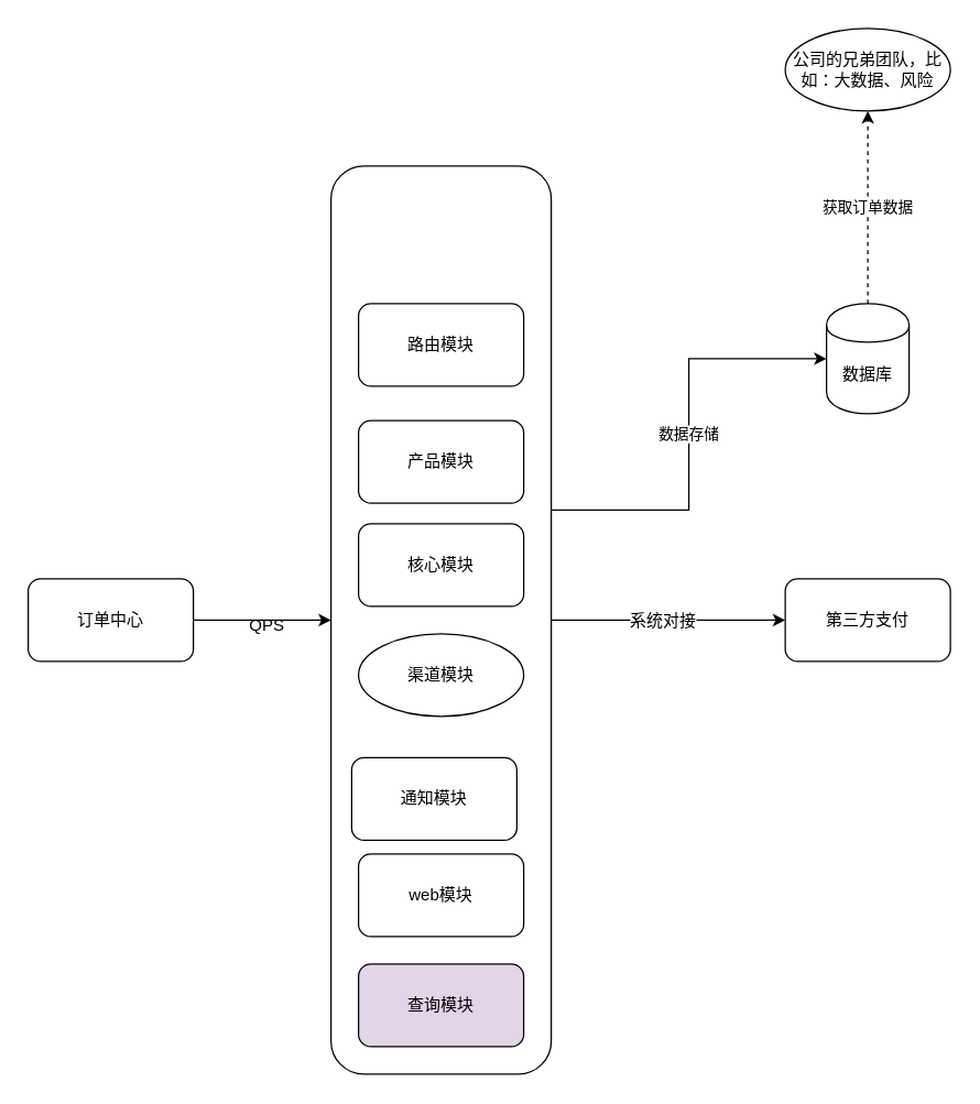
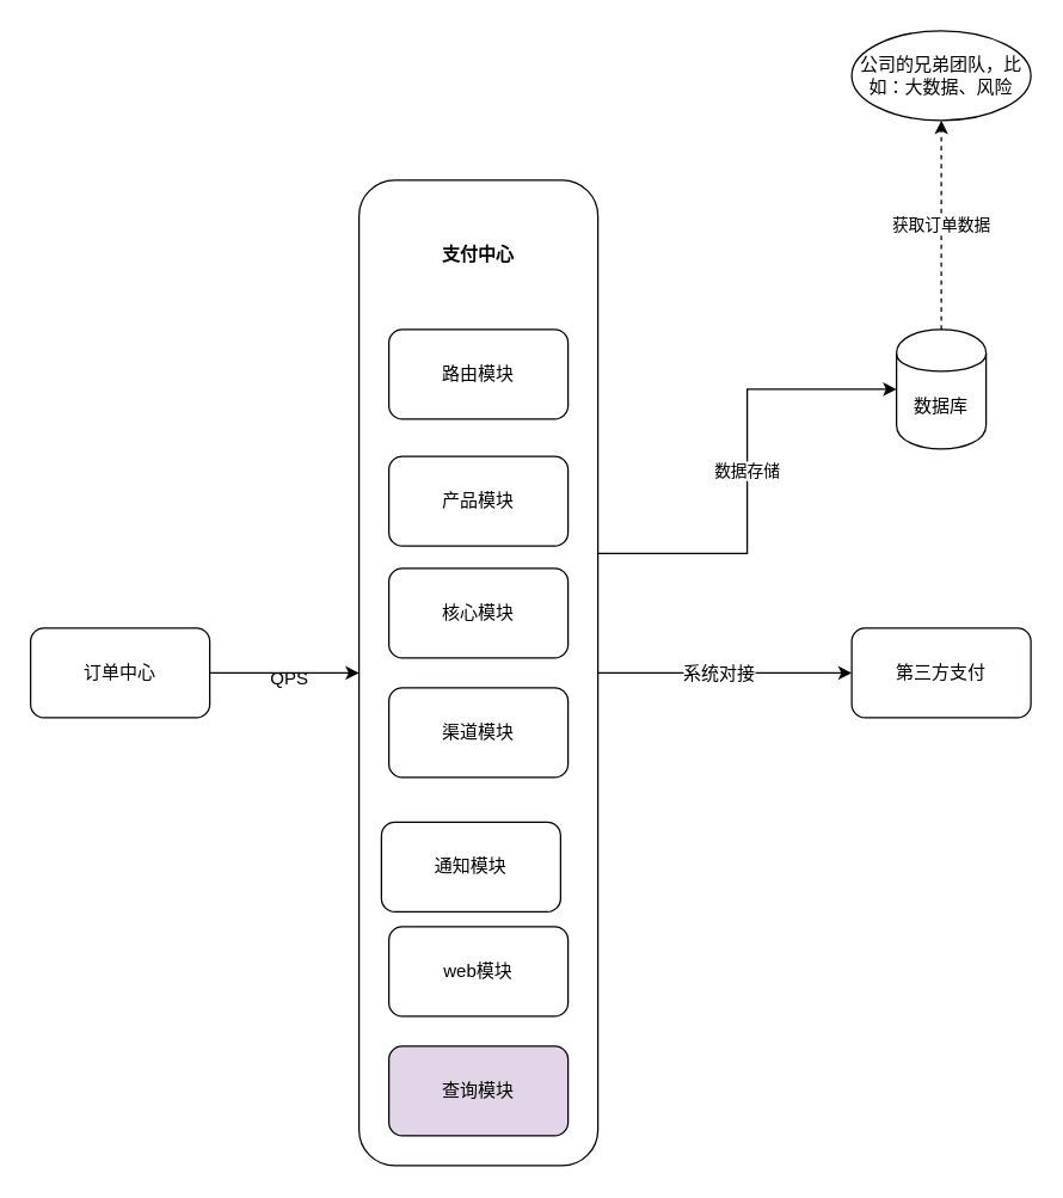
+ <mxCell id="11" value="&lt;b&gt;支付中心&lt;/b&gt;" style="rounded=1;whiteSpace=wrap;html=1;strokeColor=none;" parent="1" vertex="1"><mxGeometry x="260" y="140" width="120" height="60" as="geometry" /></mxCell>
- <mxCell id="9" value="渠道模块" style="ellipse;whiteSpace=wrap;html=1;" parent="1" vertex="1"><mxGeometry x="260" y="460" width="120" height="60" as="geometry" /></mxCell>
+ <mxCell id="9" value="渠道模块" style="rounded=1;whiteSpace=wrap;html=1;" parent="1" vertex="1"><mxGeometry x="260" y="460" width="120" height="60" as="geometry" /></mxCell>
